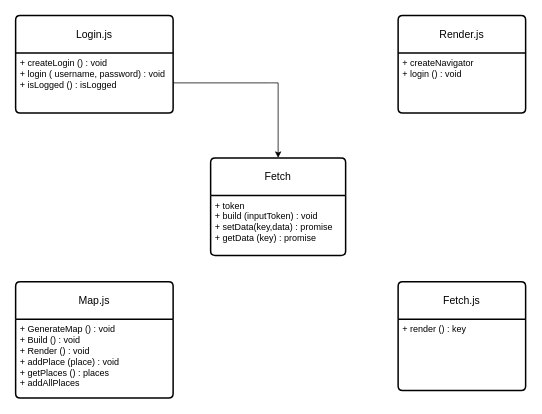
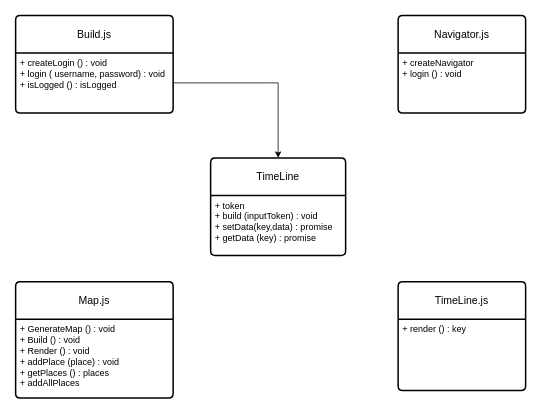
- <mxCell id="4" value="Login.js" style="swimlane;childLayout=stackLayout;horizontal=1;startSize=50;horizontalStack=0;rounded=1;fontSize=14;fontStyle=0;strokeWidth=2;resizeParent=0;resizeLast=1;shadow=0;dashed=0;align=center;arcSize=4;whiteSpace=wrap;html=1;" vertex="1" parent="1"><mxGeometry x="20" y="20" width="210" height="130" as="geometry"><mxRectangle x="30" y="100" width="90" height="50" as="alternateBounds" /></mxGeometry></mxCell>
+ <mxCell id="4" value="Build.js" style="swimlane;childLayout=stackLayout;horizontal=1;startSize=50;horizontalStack=0;rounded=1;fontSize=14;fontStyle=0;strokeWidth=2;resizeParent=0;resizeLast=1;shadow=0;dashed=0;align=center;arcSize=4;whiteSpace=wrap;html=1;" vertex="1" parent="1"><mxGeometry x="20" y="20" width="210" height="130" as="geometry"><mxRectangle x="30" y="100" width="90" height="50" as="alternateBounds" /></mxGeometry></mxCell>
- <mxCell id="6" value="Render.js" style="swimlane;childLayout=stackLayout;horizontal=1;startSize=50;horizontalStack=0;rounded=1;fontSize=14;fontStyle=0;strokeWidth=2;resizeParent=0;resizeLast=1;shadow=0;dashed=0;align=center;arcSize=4;whiteSpace=wrap;html=1;" vertex="1" parent="1"><mxGeometry x="530" y="20" width="170" height="130" as="geometry"><mxRectangle x="510" y="100" width="110" height="50" as="alternateBounds" /></mxGeometry></mxCell>
+ <mxCell id="6" value="Navigator.js" style="swimlane;childLayout=stackLayout;horizontal=1;startSize=50;horizontalStack=0;rounded=1;fontSize=14;fontStyle=0;strokeWidth=2;resizeParent=0;resizeLast=1;shadow=0;dashed=0;align=center;arcSize=4;whiteSpace=wrap;html=1;" vertex="1" parent="1"><mxGeometry x="530" y="20" width="170" height="130" as="geometry"><mxRectangle x="510" y="100" width="110" height="50" as="alternateBounds" /></mxGeometry></mxCell>
- <mxCell id="10" value="Fetch" style="swimlane;childLayout=stackLayout;horizontal=1;startSize=50;horizontalStack=0;rounded=1;fontSize=14;fontStyle=0;strokeWidth=2;resizeParent=0;resizeLast=1;shadow=0;dashed=0;align=center;arcSize=4;whiteSpace=wrap;html=1;" vertex="1" parent="1"><mxGeometry x="280" y="210" width="180" height="130" as="geometry"><mxRectangle x="290" y="290" width="80" height="50" as="alternateBounds" /></mxGeometry></mxCell>
+ <mxCell id="10" value="TimeLine" style="swimlane;childLayout=stackLayout;horizontal=1;startSize=50;horizontalStack=0;rounded=1;fontSize=14;fontStyle=0;strokeWidth=2;resizeParent=0;resizeLast=1;shadow=0;dashed=0;align=center;arcSize=4;whiteSpace=wrap;html=1;" vertex="1" parent="1"><mxGeometry x="280" y="210" width="180" height="130" as="geometry"><mxRectangle x="290" y="290" width="80" height="50" as="alternateBounds" /></mxGeometry></mxCell>
- <mxCell id="8" value="Fetch.js" style="swimlane;childLayout=stackLayout;horizontal=1;startSize=50;horizontalStack=0;rounded=1;fontSize=14;fontStyle=0;strokeWidth=2;resizeParent=0;resizeLast=1;shadow=0;dashed=0;align=center;arcSize=4;whiteSpace=wrap;html=1;" vertex="1" parent="1"><mxGeometry x="530" y="375" width="170" height="145" as="geometry" /></mxCell>
+ <mxCell id="8" value="TimeLine.js" style="swimlane;childLayout=stackLayout;horizontal=1;startSize=50;horizontalStack=0;rounded=1;fontSize=14;fontStyle=0;strokeWidth=2;resizeParent=0;resizeLast=1;shadow=0;dashed=0;align=center;arcSize=4;whiteSpace=wrap;html=1;" vertex="1" parent="1"><mxGeometry x="530" y="375" width="170" height="145" as="geometry" /></mxCell>
